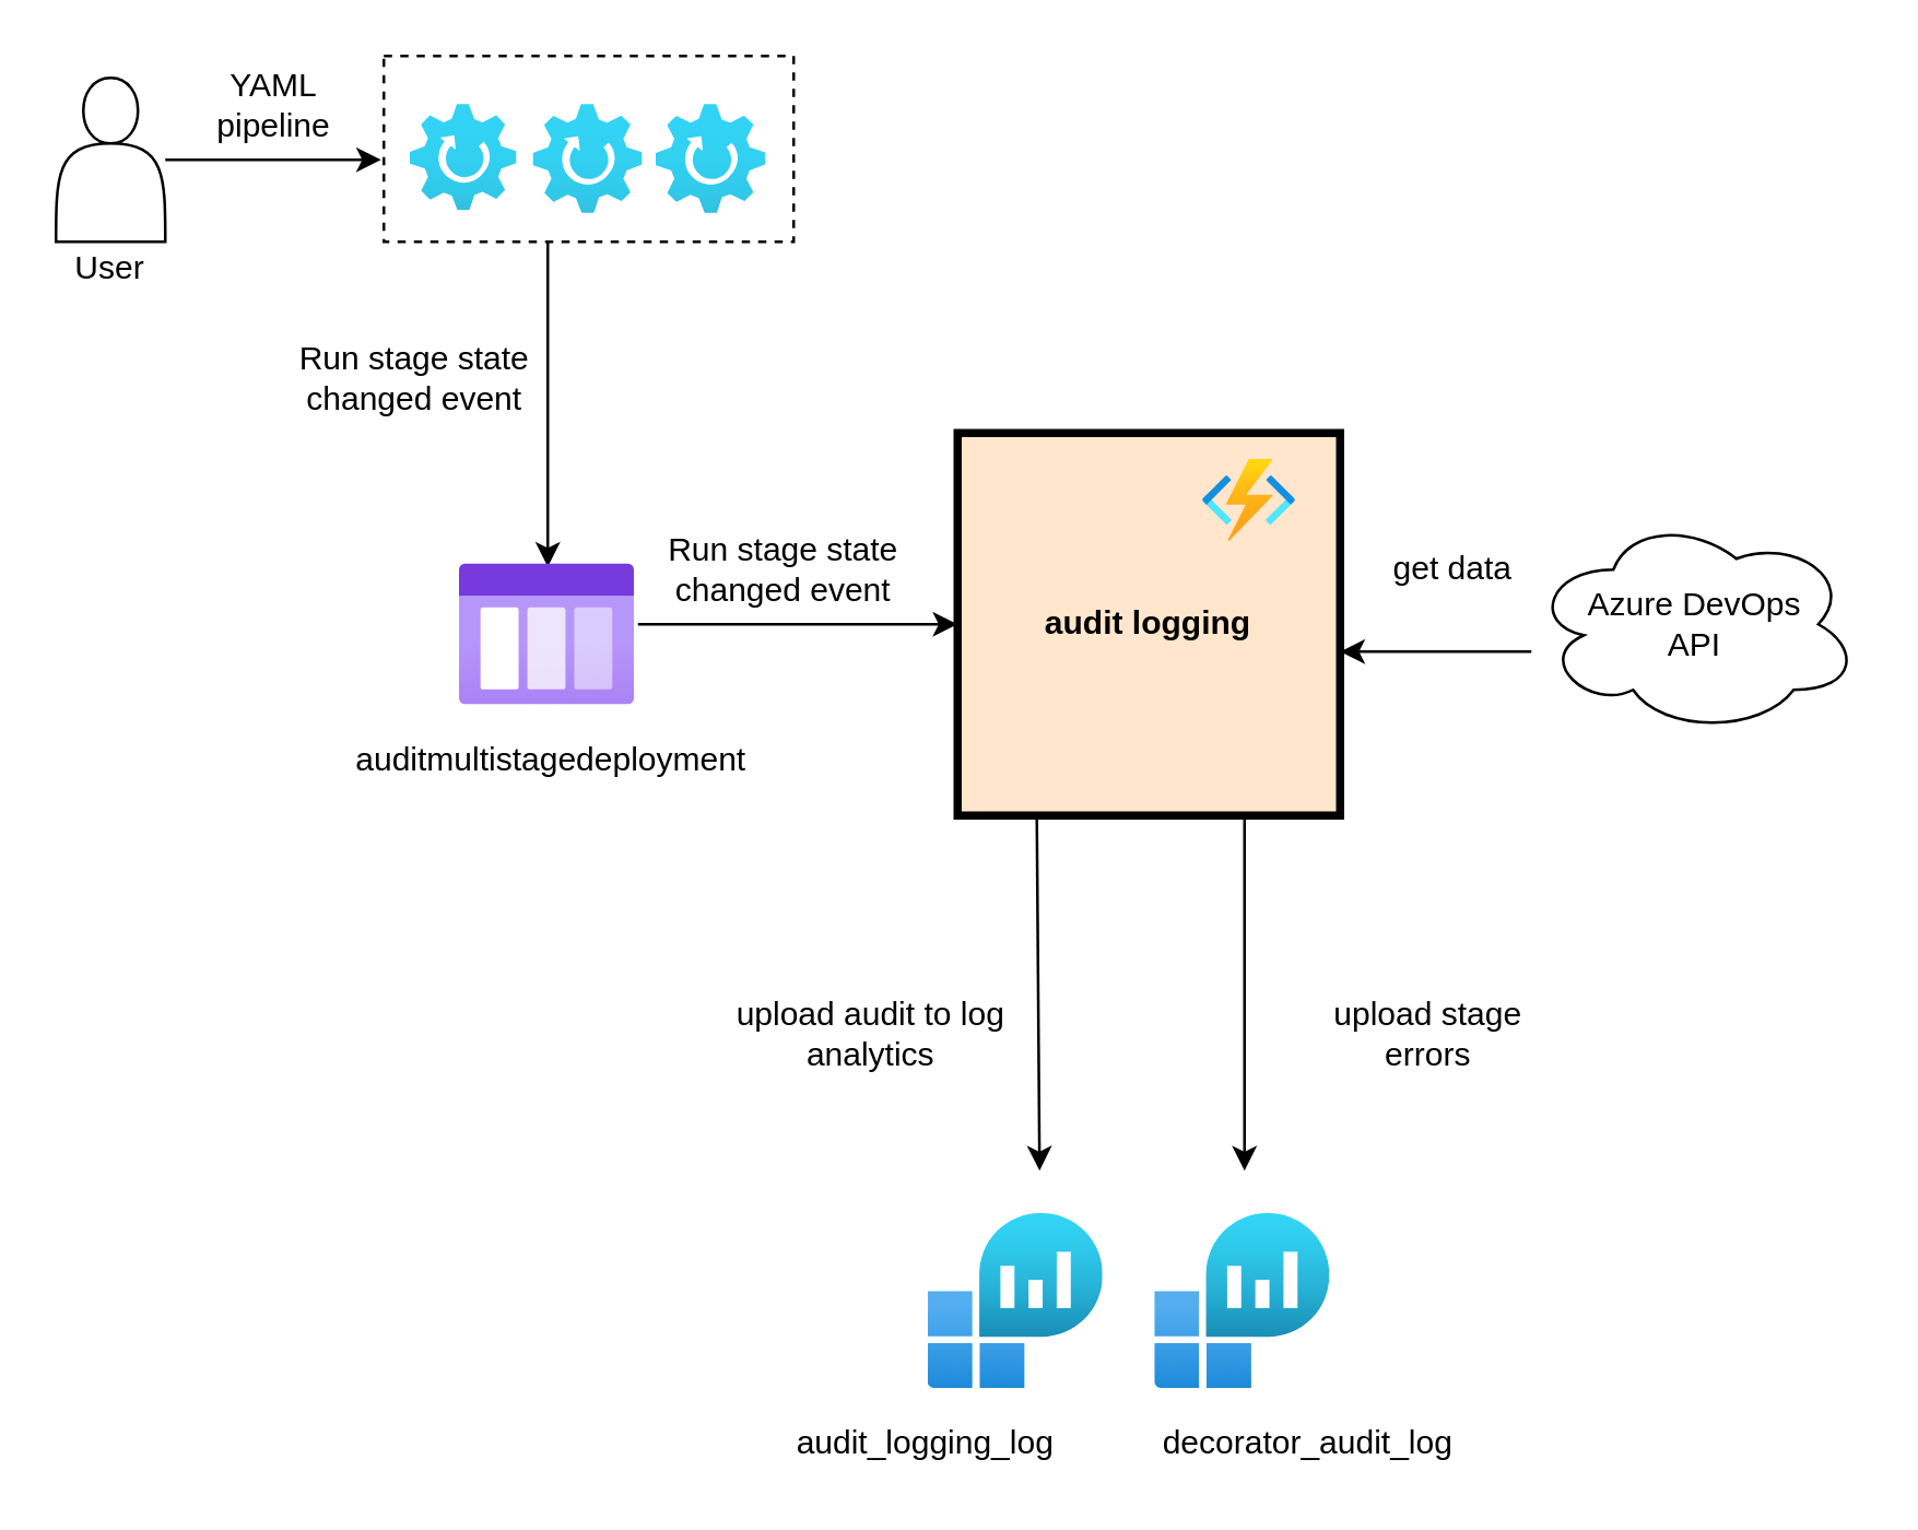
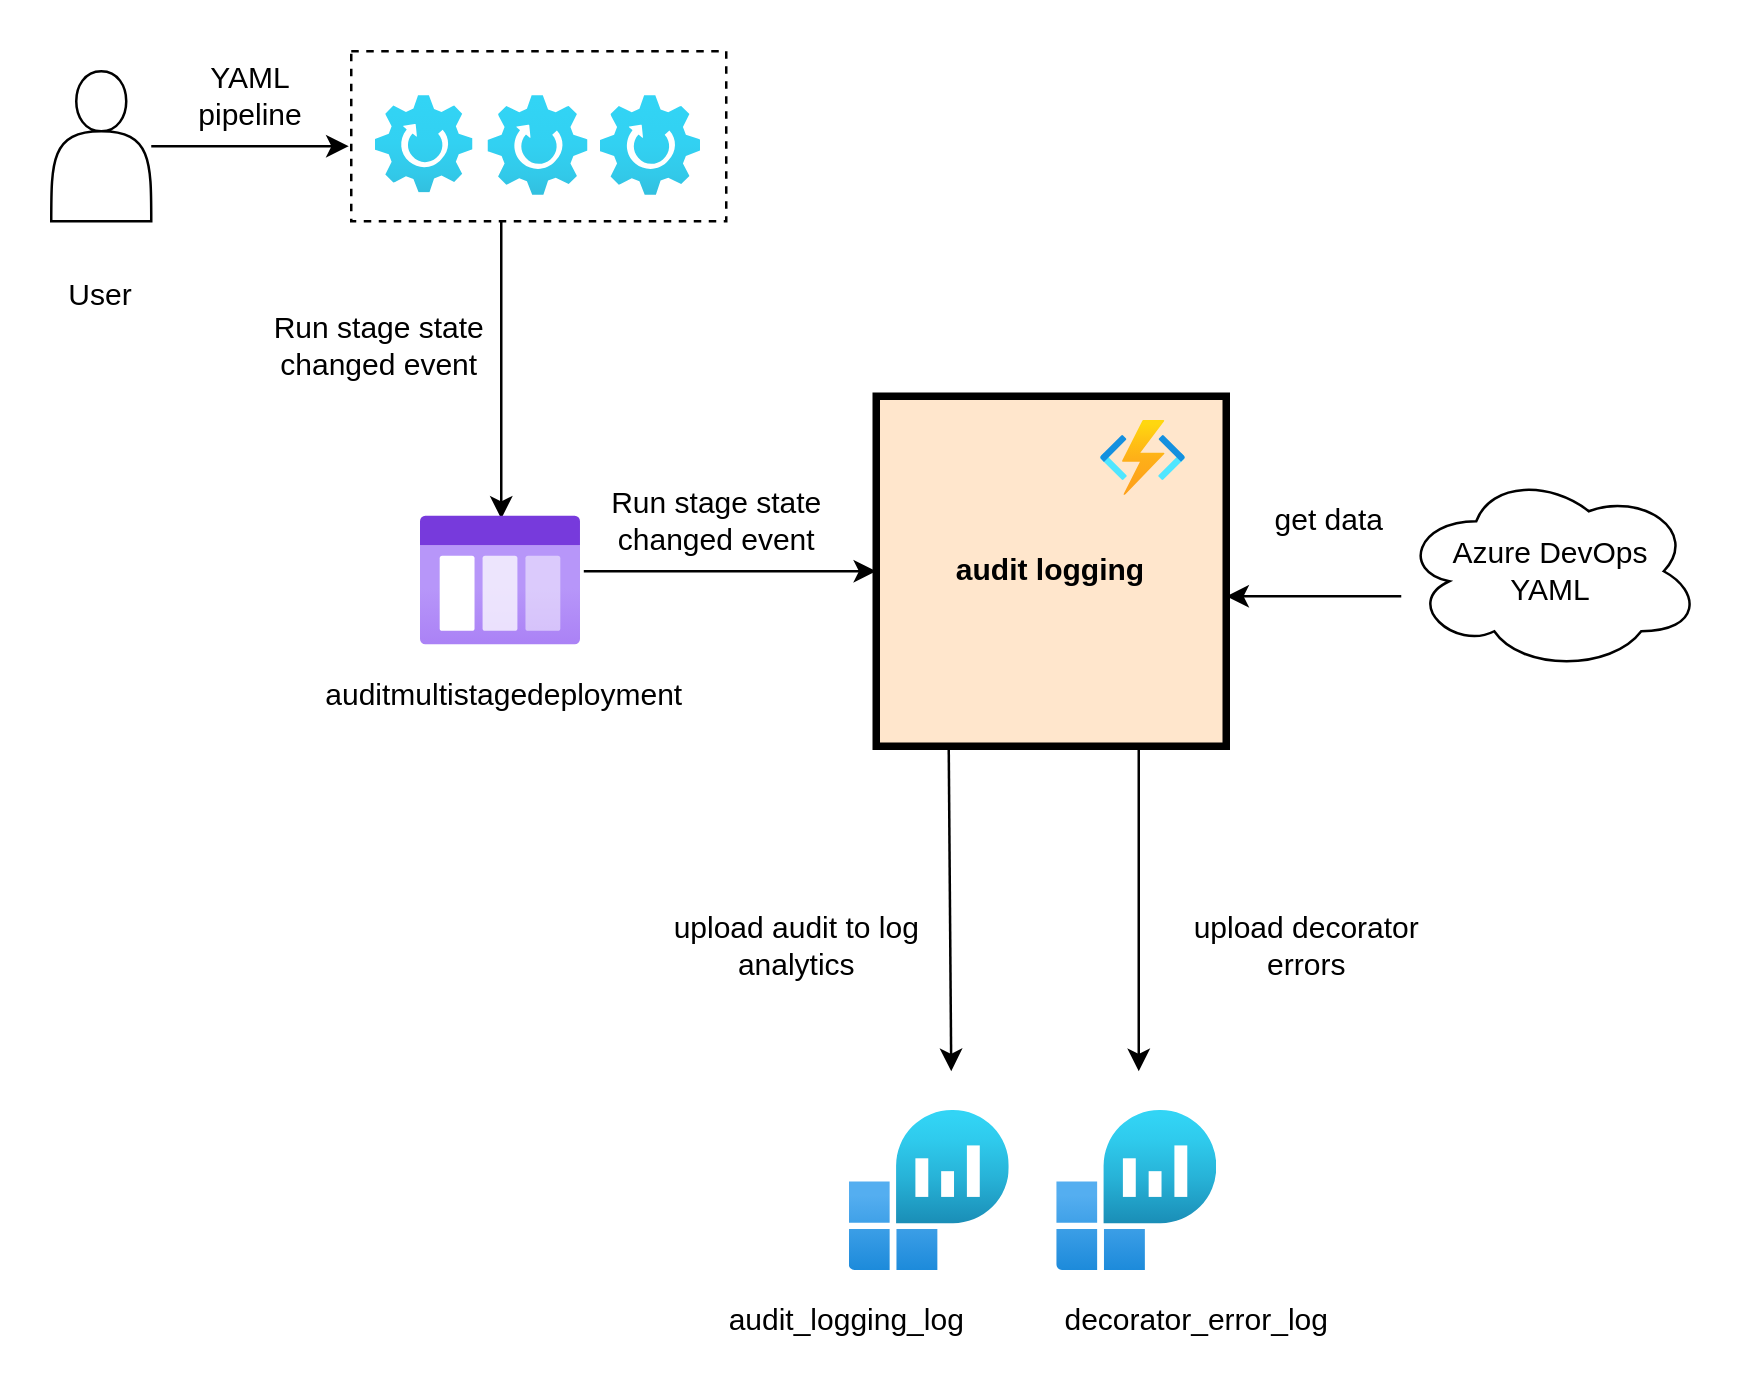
- <mxCell id="9" value="User" style="text;html=1;strokeColor=none;fillColor=none;align=center;verticalAlign=middle;whiteSpace=wrap;" parent="1" vertex="1"><mxGeometry x="20" y="88" width="40" height="20" as="geometry" /></mxCell>
+ <mxCell id="9" value="User" style="text;html=1;strokeColor=none;fillColor=none;align=center;verticalAlign=middle;whiteSpace=wrap;" parent="1" vertex="1"><mxGeometry x="20" y="108" width="40" height="20" as="geometry" /></mxCell>
- <mxCell id="8" value="Azure DevOps&lt;br&gt;API" style="ellipse;shape=cloud;whiteSpace=wrap;html=1;strokeWidth=1;" parent="1" vertex="1"><mxGeometry x="560" y="188" width="120" height="80" as="geometry" /></mxCell>
+ <mxCell id="8" value="Azure DevOps&lt;br&gt;YAML" style="ellipse;shape=cloud;whiteSpace=wrap;html=1;strokeWidth=1;" parent="1" vertex="1"><mxGeometry x="560" y="188" width="120" height="80" as="geometry" /></mxCell>
- <mxCell id="27" value="upload stage errors" style="text;html=1;strokeColor=none;fillColor=none;align=center;verticalAlign=middle;whiteSpace=wrap;" vertex="1" parent="1"><mxGeometry x="470.5" y="368" width="103" height="20" as="geometry" /></mxCell>
+ <mxCell id="27" value="upload decorator errors" style="text;html=1;strokeColor=none;fillColor=none;align=center;verticalAlign=middle;whiteSpace=wrap;" vertex="1" parent="1"><mxGeometry x="470.5" y="368" width="103" height="20" as="geometry" /></mxCell>
- <mxCell id="26" value="decorator_audit_log" style="text;html=1;strokeColor=none;fillColor=none;align=center;verticalAlign=middle;whiteSpace=wrap;" vertex="1" parent="1"><mxGeometry x="426.5" y="518" width="103" height="20" as="geometry" /></mxCell>
+ <mxCell id="26" value="decorator_error_log" style="text;html=1;strokeColor=none;fillColor=none;align=center;verticalAlign=middle;whiteSpace=wrap;" vertex="1" parent="1"><mxGeometry x="426.5" y="518" width="103" height="20" as="geometry" /></mxCell>
